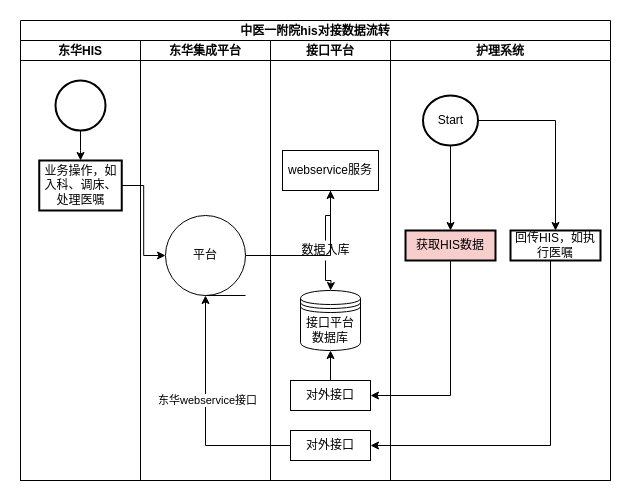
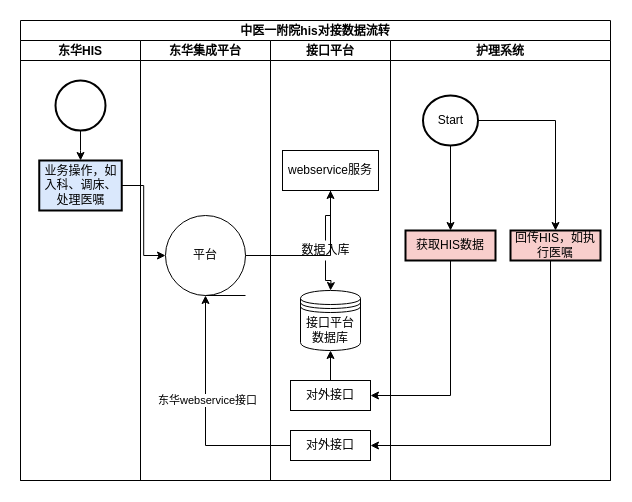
- <mxCell id="5" value="业务操作，如入科、调床、处理医嘱" style="whiteSpace=wrap;html=1;strokeWidth=2;" parent="3" vertex="1"><mxGeometry x="18.75" y="120" width="82.5" height="50" as="geometry" /></mxCell>
+ <mxCell id="5" value="业务操作，如入科、调床、处理医嘱" style="whiteSpace=wrap;html=1;strokeWidth=2;fillColor=#dae8fc;" parent="3" vertex="1"><mxGeometry x="18.75" y="120" width="82.5" height="50" as="geometry" /></mxCell>
- <mxCell id="23" value="回传HIS，如执行医嘱" style="whiteSpace=wrap;html=1;strokeWidth=2;" parent="18" vertex="1"><mxGeometry x="120" y="190" width="90" height="30" as="geometry" /></mxCell>
+ <mxCell id="23" value="回传HIS，如执行医嘱" style="whiteSpace=wrap;html=1;strokeWidth=2;fillColor=#f8cecc;" parent="18" vertex="1"><mxGeometry x="120" y="190" width="90" height="30" as="geometry" /></mxCell>
